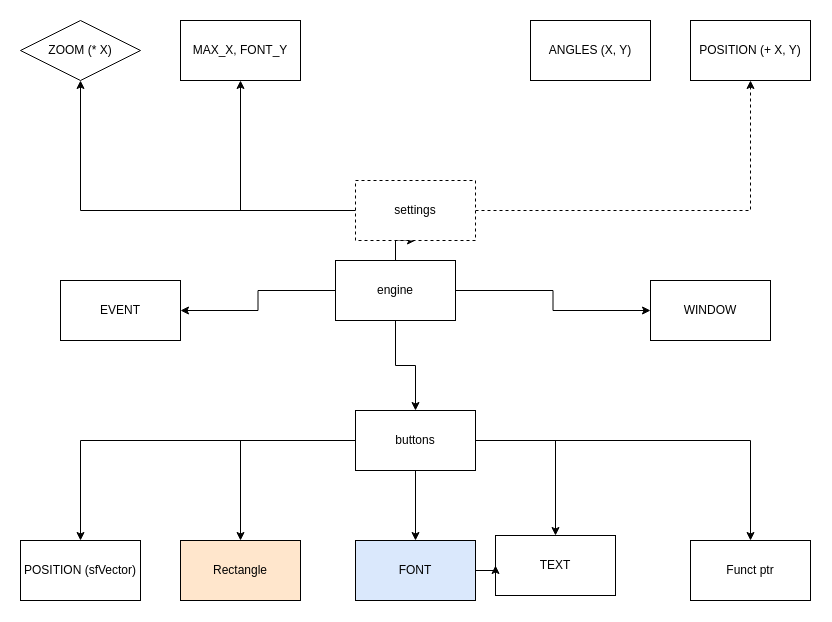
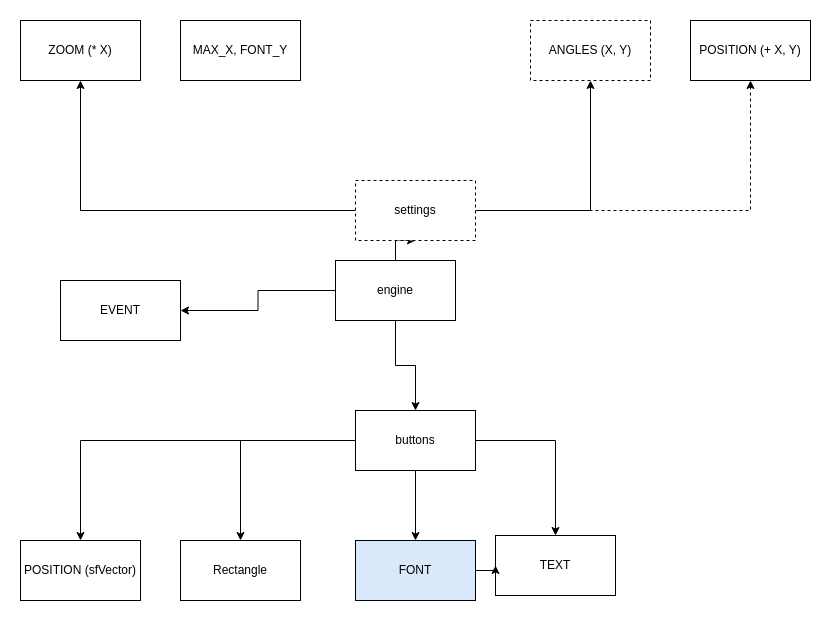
- <mxCell id="19" value="ZOOM (* X)" style="rhombus;whiteSpace=wrap;html=1;" parent="1" vertex="1"><mxGeometry x="20" y="20" width="120" height="60" as="geometry" /></mxCell>
+ <mxCell id="19" value="ZOOM (* X)" style="rounded=0;whiteSpace=wrap;html=1;" parent="1" vertex="1"><mxGeometry x="20" y="20" width="120" height="60" as="geometry" /></mxCell>
- <mxCell id="18" value="ANGLES (X, Y)" style="rounded=0;whiteSpace=wrap;html=1;" parent="1" vertex="1"><mxGeometry x="530" y="20" width="120" height="60" as="geometry" /></mxCell>
+ <mxCell id="18" value="ANGLES (X, Y)" style="rounded=0;whiteSpace=wrap;html=1;dashed=1;" parent="1" vertex="1"><mxGeometry x="530" y="20" width="120" height="60" as="geometry" /></mxCell>
- <mxCell id="15" style="edgeStyle=orthogonalEdgeStyle;rounded=0;orthogonalLoop=1;jettySize=auto;html=1;entryX=0.5;entryY=1;entryDx=0;entryDy=0;" parent="1" source="17" target="21" edge="1"><mxGeometry relative="1" as="geometry" /></mxCell>
+ <mxCell id="16" style="edgeStyle=orthogonalEdgeStyle;rounded=0;orthogonalLoop=1;jettySize=auto;html=1;" parent="1" source="17" target="18" edge="1"><mxGeometry relative="1" as="geometry" /></mxCell>
- <mxCell id="5" style="edgeStyle=orthogonalEdgeStyle;rounded=0;orthogonalLoop=1;jettySize=auto;html=1;entryX=0;entryY=0.5;entryDx=0;entryDy=0;" edge="1" parent="1" source="6" target="26"><mxGeometry relative="1" as="geometry" /></mxCell>
- <mxCell id="26" value="WINDOW" style="rounded=0;whiteSpace=wrap;html=1;" vertex="1" parent="1"><mxGeometry x="650" y="280" width="120" height="60" as="geometry" /></mxCell>
- <mxCell id="9" style="edgeStyle=orthogonalEdgeStyle;rounded=0;orthogonalLoop=1;jettySize=auto;html=1;" parent="1" source="12" target="24" edge="1"><mxGeometry relative="1" as="geometry" /></mxCell>
- <mxCell id="23" value="Rectangle" style="rounded=0;whiteSpace=wrap;html=1;fillColor=#ffe6cc;" parent="1" vertex="1"><mxGeometry x="180" y="540" width="120" height="60" as="geometry" /></mxCell>
+ <mxCell id="23" value="Rectangle" style="rounded=0;whiteSpace=wrap;html=1;" parent="1" vertex="1"><mxGeometry x="180" y="540" width="120" height="60" as="geometry" /></mxCell>
- <mxCell id="24" value="Funct ptr" style="rounded=0;whiteSpace=wrap;html=1;" parent="1" vertex="1"><mxGeometry x="690" y="540" width="120" height="60" as="geometry" /></mxCell>
